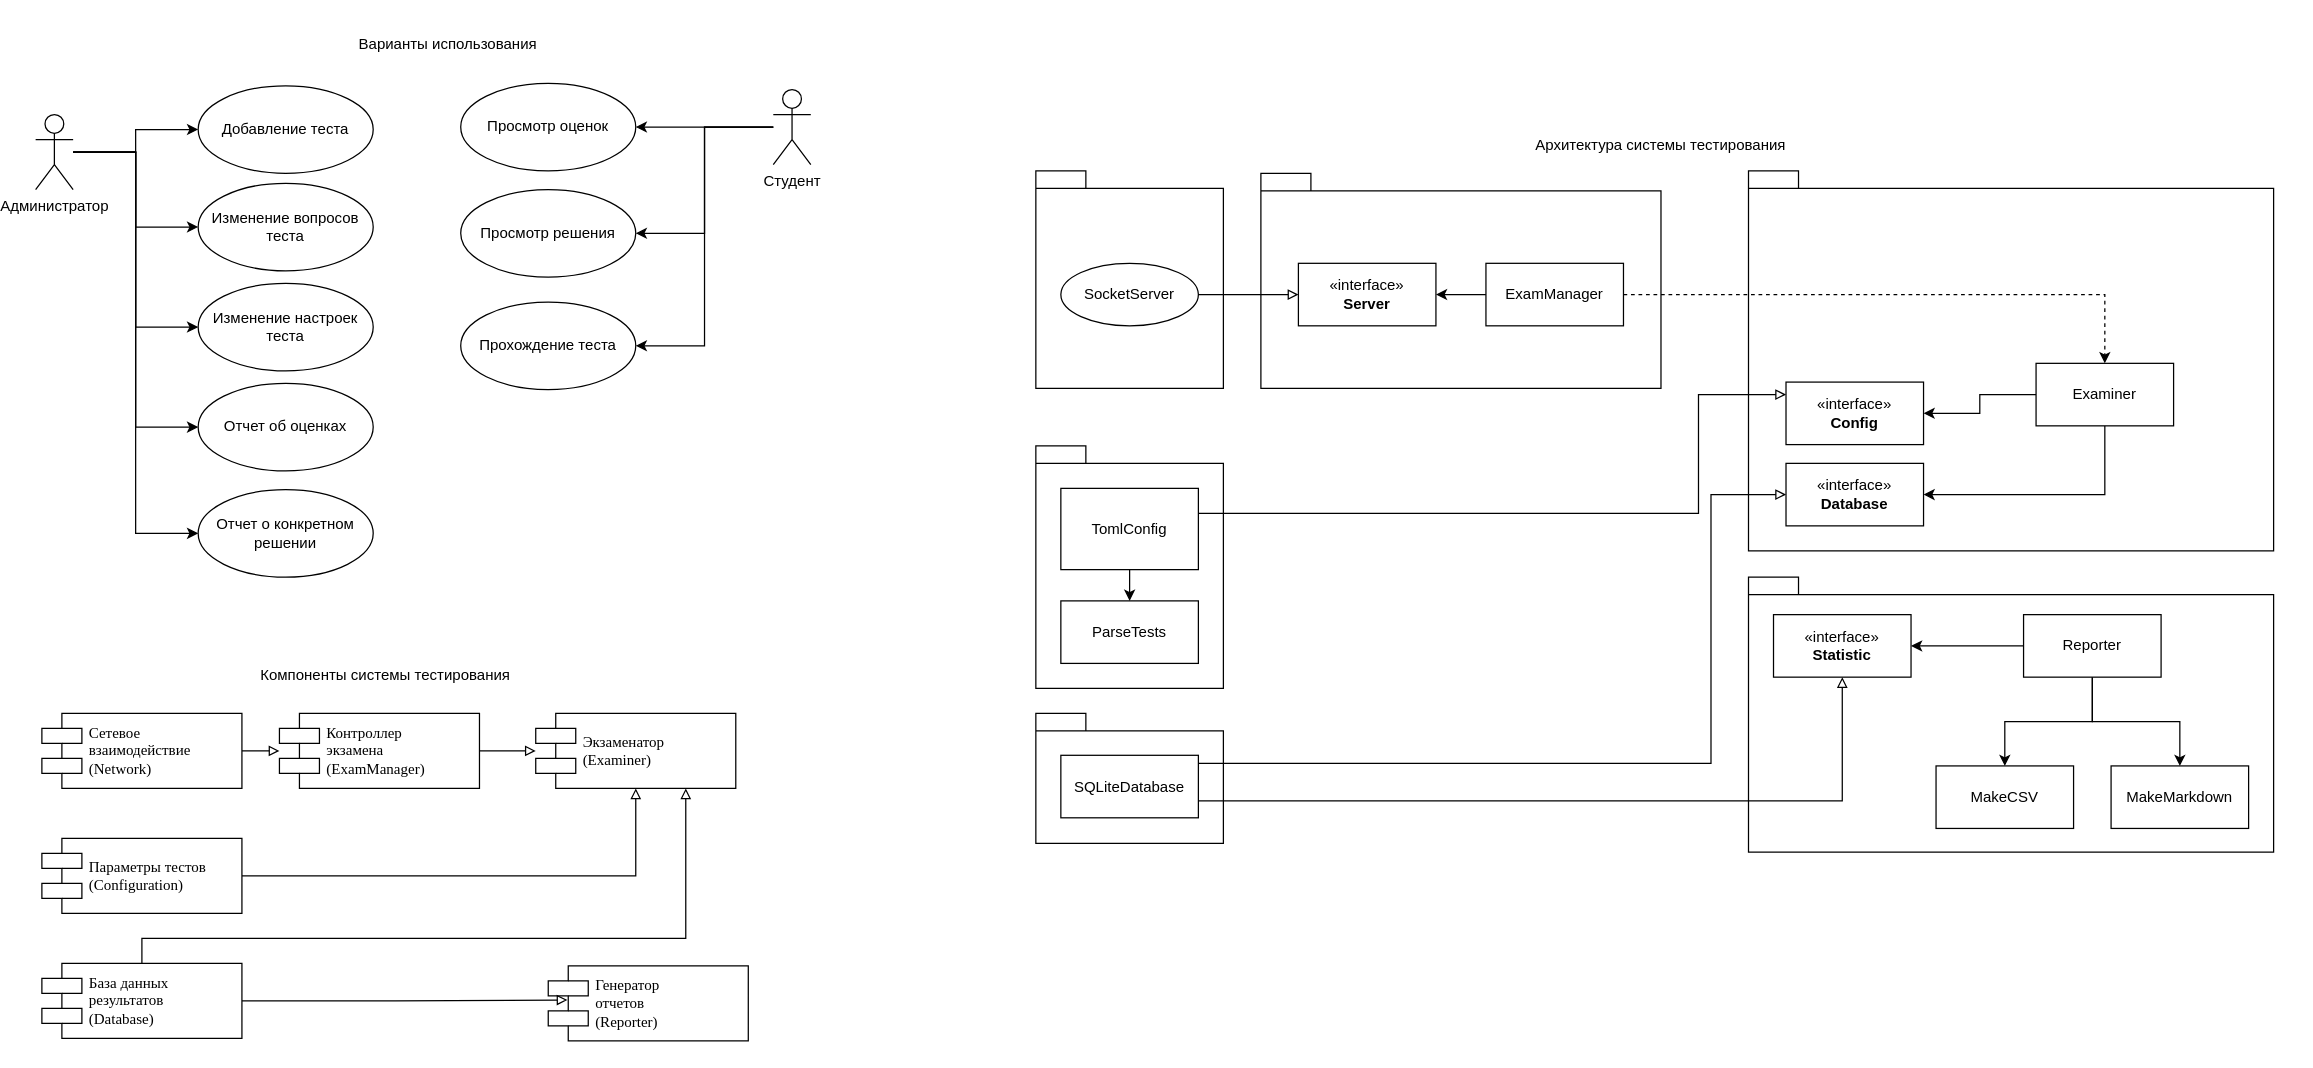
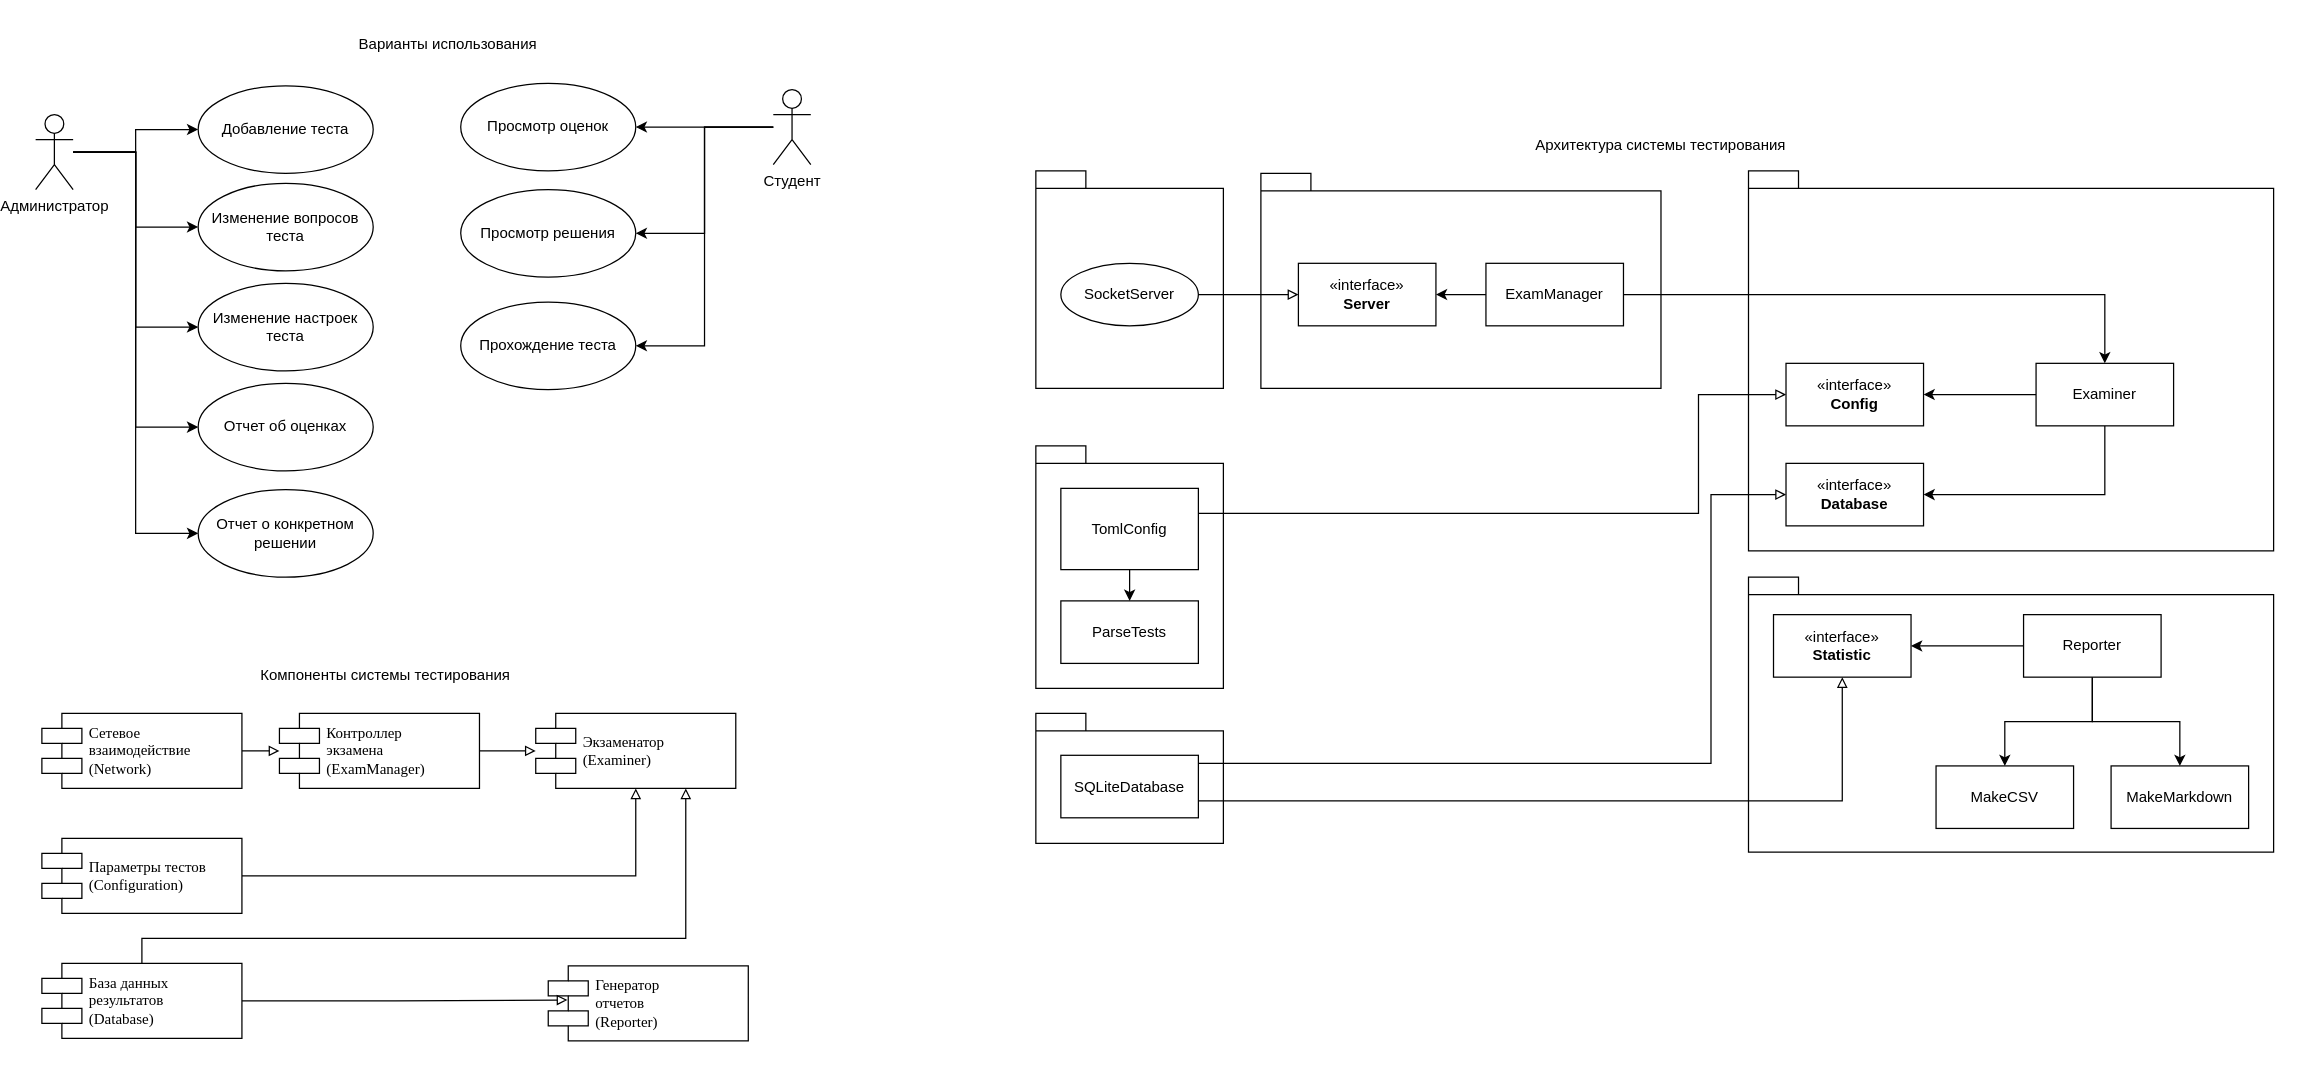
- <mxCell id="52" style="edgeStyle=orthogonalEdgeStyle;rounded=0;orthogonalLoop=1;jettySize=auto;html=1;exitX=1;exitY=0.5;exitDx=0;exitDy=0;dashed=1;" parent="1" source="55" target="53" edge="1"><mxGeometry relative="1" as="geometry"><Array as="points" /><mxPoint x="1530" y="235" as="targetPoint" /></mxGeometry></mxCell>
+ <mxCell id="52" style="edgeStyle=orthogonalEdgeStyle;rounded=0;orthogonalLoop=1;jettySize=auto;html=1;exitX=1;exitY=0.5;exitDx=0;exitDy=0;" parent="1" source="55" target="53" edge="1"><mxGeometry relative="1" as="geometry"><Array as="points" /><mxPoint x="1530" y="235" as="targetPoint" /></mxGeometry></mxCell>
- <mxCell id="49" value="«interface»&lt;br&gt;&lt;b&gt;Config&lt;/b&gt;" style="html=1;whiteSpace=wrap;" parent="1" vertex="1"><mxGeometry x="1420" y="305" width="110" height="50" as="geometry" /></mxCell>
+ <mxCell id="49" value="«interface»&lt;br&gt;&lt;b&gt;Config&lt;/b&gt;" style="html=1;whiteSpace=wrap;" parent="1" vertex="1"><mxGeometry x="1420" y="290" width="110" height="50" as="geometry" /></mxCell>
